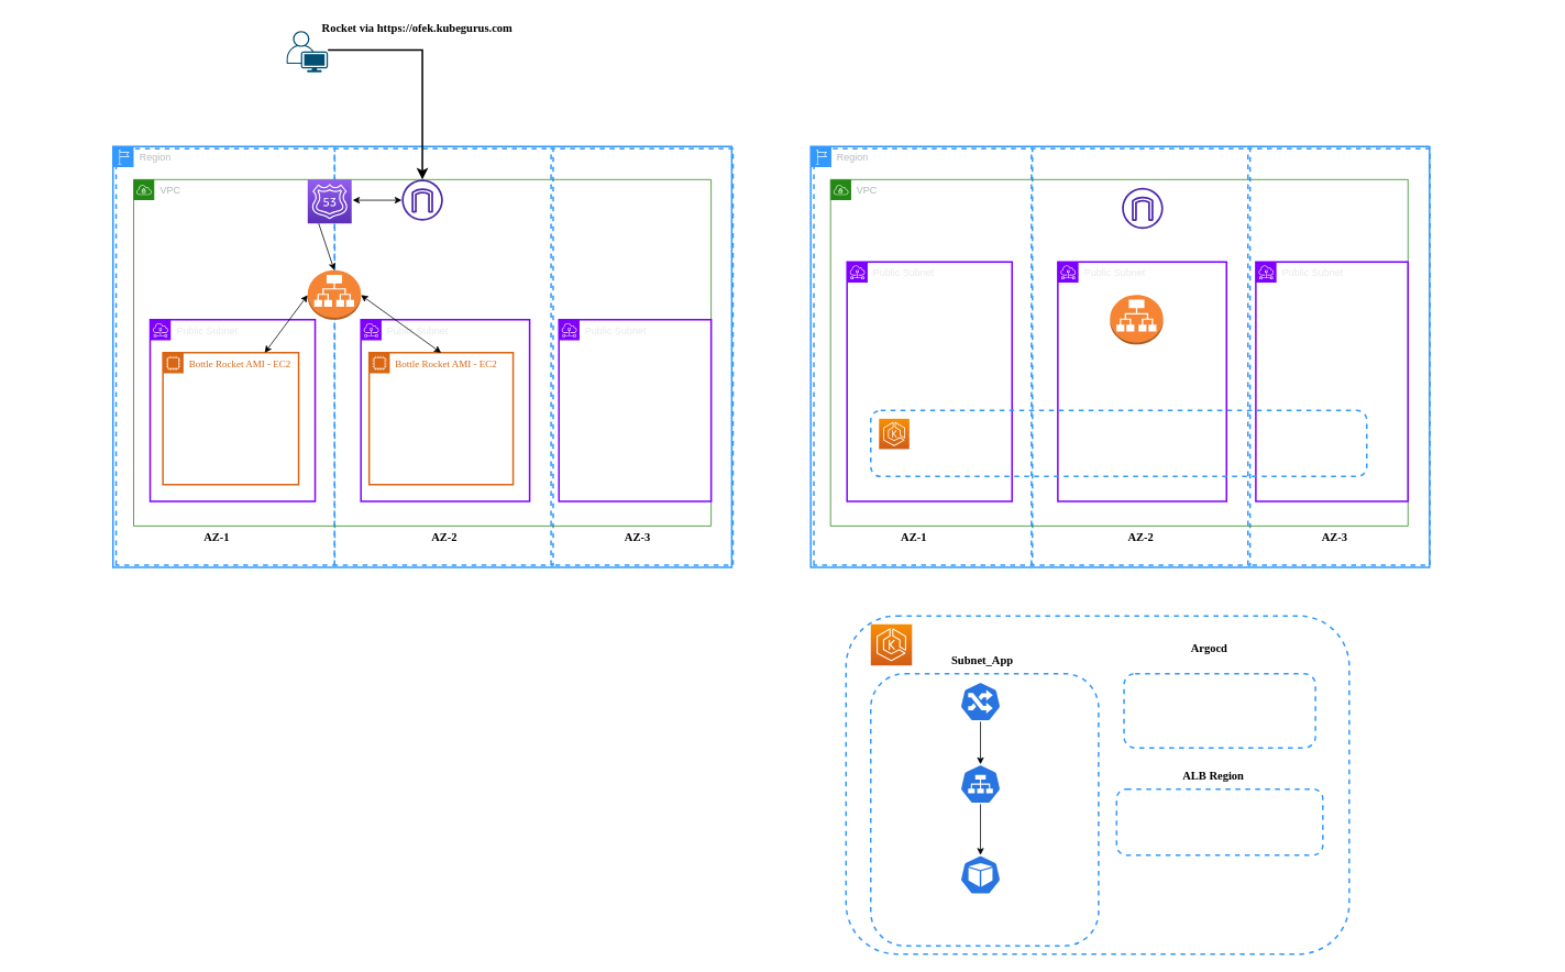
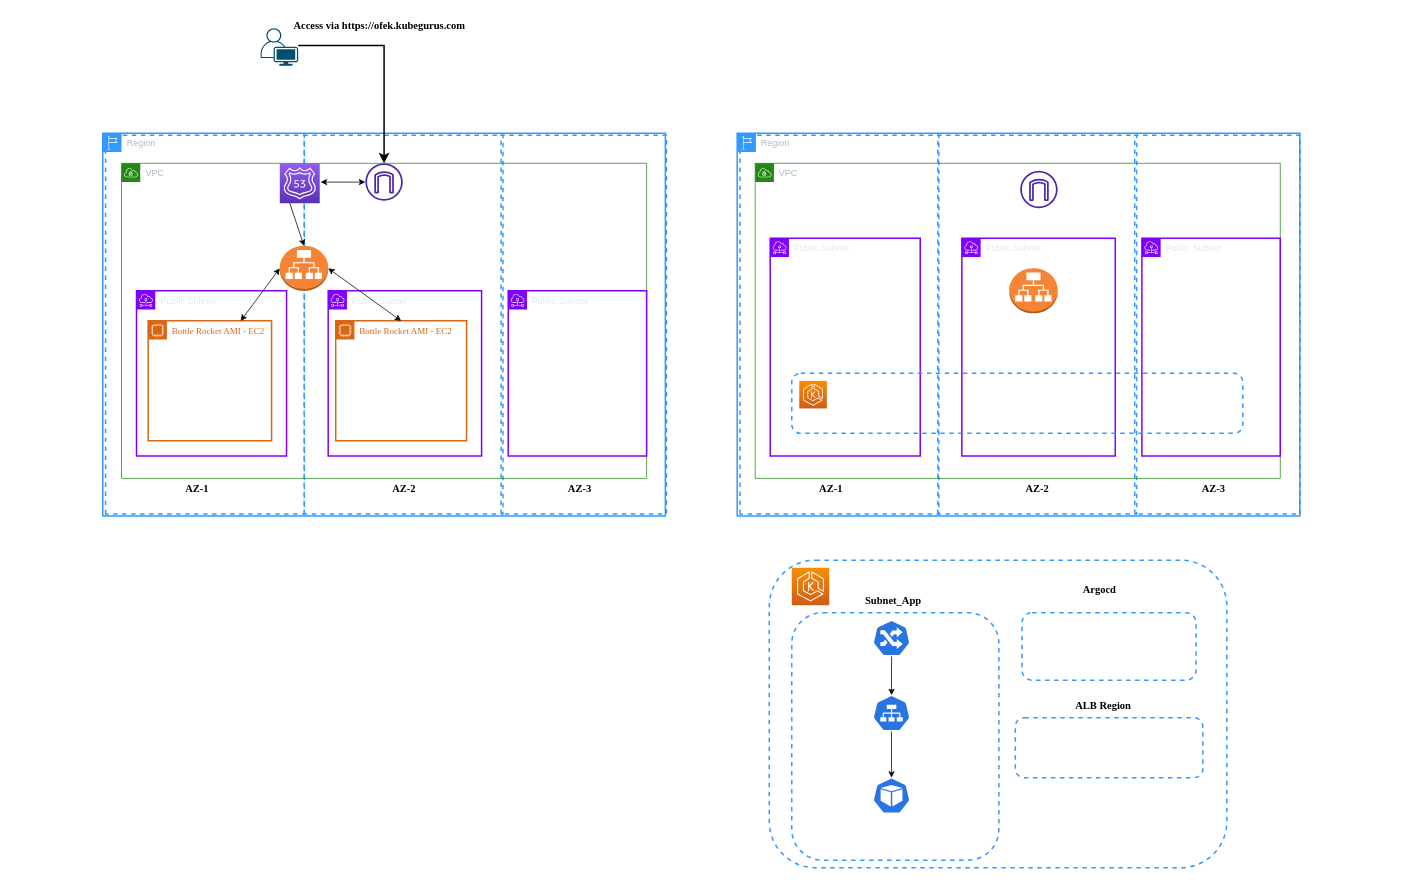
- <mxCell id="24" value="&lt;b&gt;Rocket via https://ofek.kubegurus.com&lt;/b&gt;" style="text;html=1;align=center;verticalAlign=middle;resizable=0;points=[];autosize=1;strokeColor=none;fillColor=none;fontSize=14;fontFamily=Times New Roman;shadow=0;dashed=1;sketch=0;strokeWidth=2;" vertex="1" parent="1"><mxGeometry x="380" y="20" width="250" height="30" as="geometry" /></mxCell>
+ <mxCell id="24" value="&lt;b&gt;Access via https://ofek.kubegurus.com&lt;/b&gt;" style="text;html=1;align=center;verticalAlign=middle;resizable=0;points=[];autosize=1;strokeColor=none;fillColor=none;fontSize=14;fontFamily=Times New Roman;shadow=0;dashed=1;sketch=0;strokeWidth=2;" vertex="1" parent="1"><mxGeometry x="380" y="20" width="250" height="30" as="geometry" /></mxCell>
